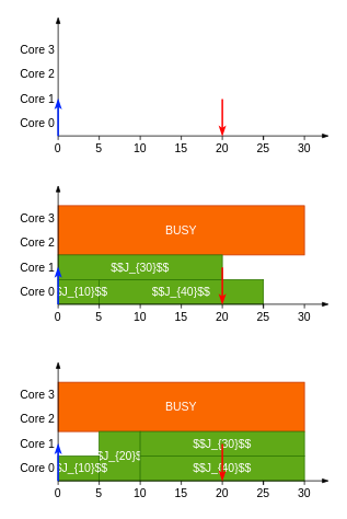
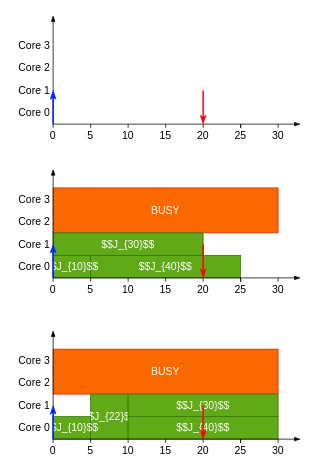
- <mxCell id="3" value="$$J_{20}$$" style="rounded=0;whiteSpace=wrap;html=1;align=center;fillColor=#60a917;strokeColor=#2D7600;fontColor=#ffffff;comic=0;fontSize=14;" vertex="1" parent="1"><mxGeometry x="120" y="525" width="50" height="60" as="geometry" /></mxCell>
+ <mxCell id="3" value="$$J_{22}$$" style="rounded=0;whiteSpace=wrap;html=1;align=center;fillColor=#60a917;strokeColor=#2D7600;fontColor=#ffffff;comic=0;fontSize=14;" vertex="1" parent="1"><mxGeometry x="120" y="525" width="50" height="60" as="geometry" /></mxCell>
